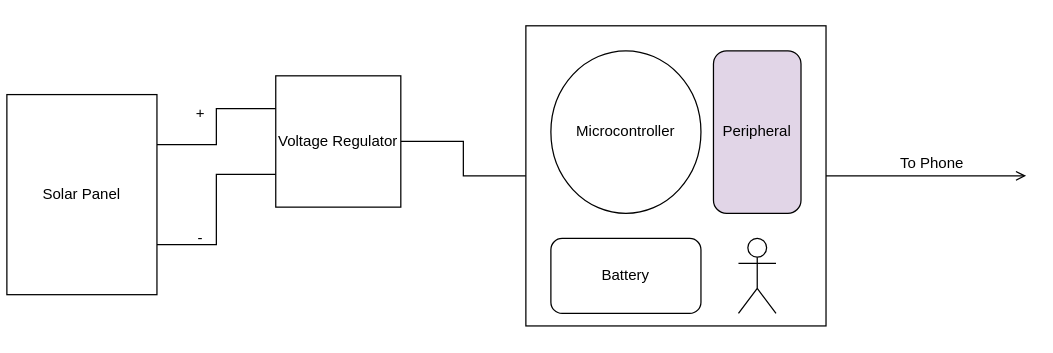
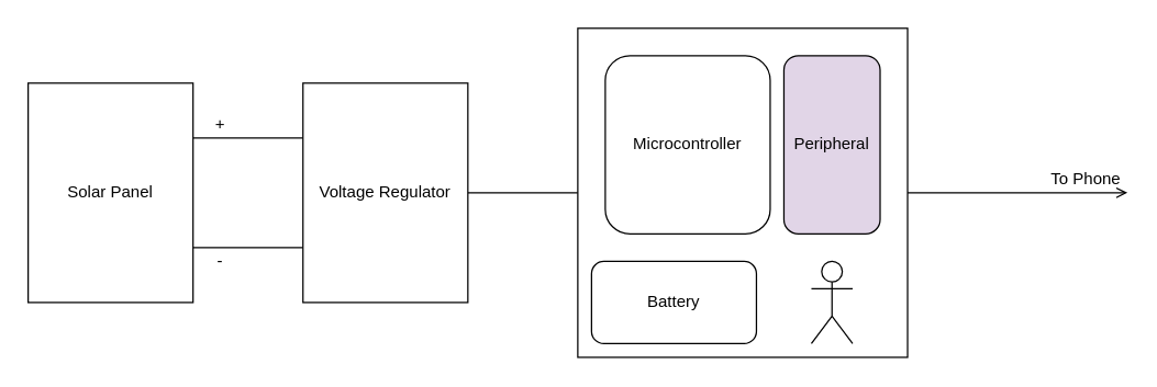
- <mxCell id="9" value="Microcontroller" style="ellipse;whiteSpace=wrap;html=1;" vertex="1" parent="1"><mxGeometry x="440" y="40" width="120" height="130" as="geometry" /></mxCell>
+ <mxCell id="9" value="Microcontroller" style="rounded=1;whiteSpace=wrap;html=1;" vertex="1" parent="1"><mxGeometry x="440" y="40" width="120" height="130" as="geometry" /></mxCell>
- <mxCell id="6" value="Voltage Regulator" style="rounded=0;whiteSpace=wrap;html=1;" vertex="1" parent="1"><mxGeometry x="220" y="60" width="100" height="105" as="geometry" /></mxCell>
+ <mxCell id="6" value="Voltage Regulator" style="rounded=0;whiteSpace=wrap;html=1;" vertex="1" parent="1"><mxGeometry x="220" y="60" width="120" height="160" as="geometry" /></mxCell>
- <mxCell id="13" value="To Phone" style="text;html=1;strokeColor=none;fillColor=none;align=center;verticalAlign=middle;whiteSpace=wrap;rounded=0;" vertex="1" parent="1"><mxGeometry x="700" y="120" width="90" height="20" as="geometry" /></mxCell>
+ <mxCell id="13" value="To Phone" style="text;html=1;strokeColor=none;fillColor=none;align=center;verticalAlign=middle;whiteSpace=wrap;rounded=0;" vertex="1" parent="1"><mxGeometry x="745" y="120" width="90" height="20" as="geometry" /></mxCell>
- <mxCell id="4" value="Solar Panel" style="rounded=0;whiteSpace=wrap;html=1;" vertex="1" parent="1"><mxGeometry x="5" y="75" width="120" height="160" as="geometry" /></mxCell>
+ <mxCell id="4" value="Solar Panel" style="rounded=0;whiteSpace=wrap;html=1;" vertex="1" parent="1"><mxGeometry x="20" y="60" width="120" height="160" as="geometry" /></mxCell>
- <mxCell id="10" value="Battery" style="rounded=1;whiteSpace=wrap;html=1;" vertex="1" parent="1"><mxGeometry x="440" y="190" width="120" height="60" as="geometry" /></mxCell>
+ <mxCell id="10" value="Battery" style="rounded=1;whiteSpace=wrap;html=1;" vertex="1" parent="1"><mxGeometry x="430" y="190" width="120" height="60" as="geometry" /></mxCell>
